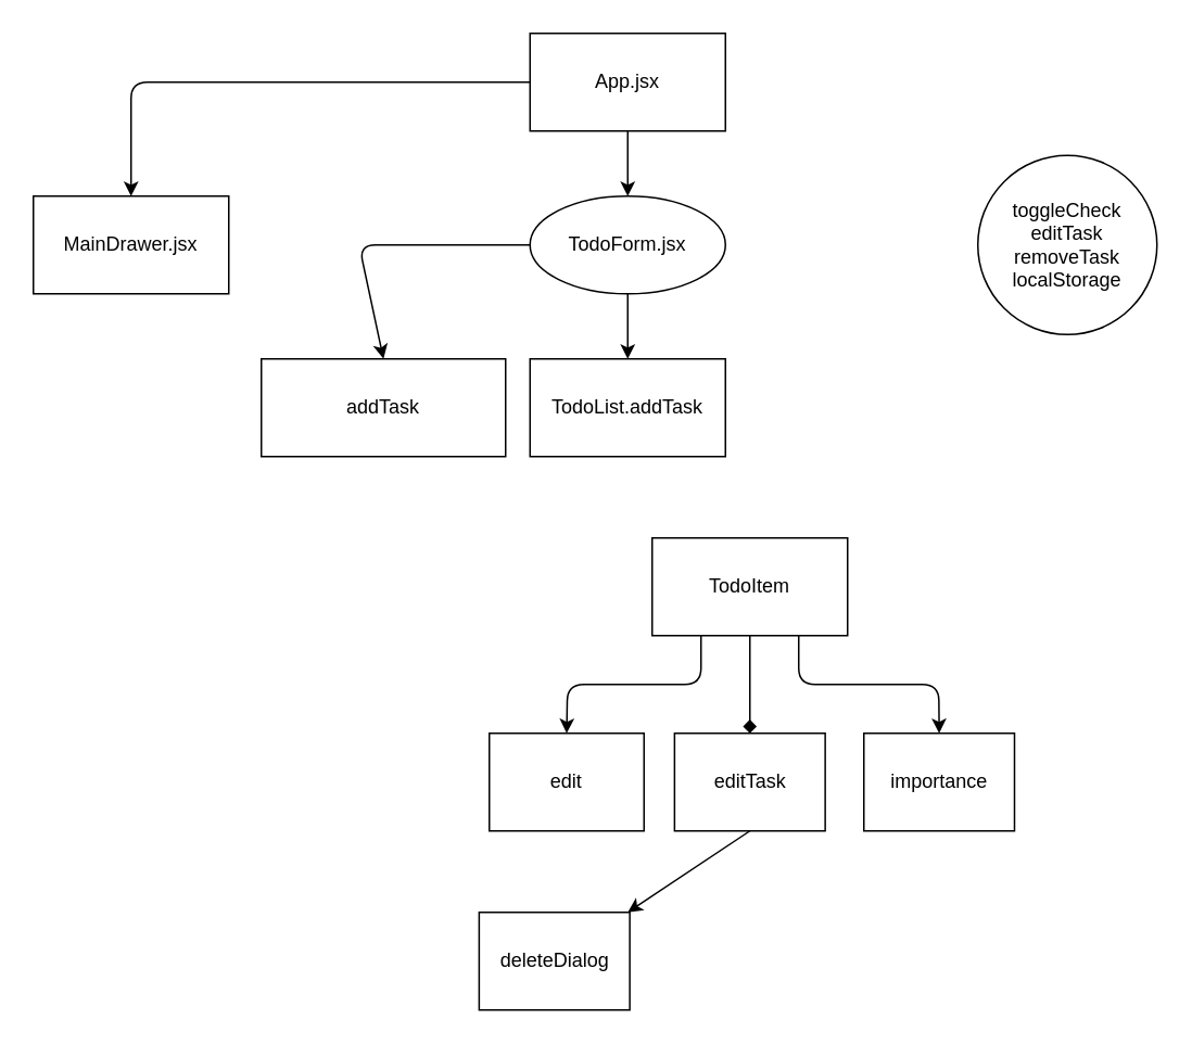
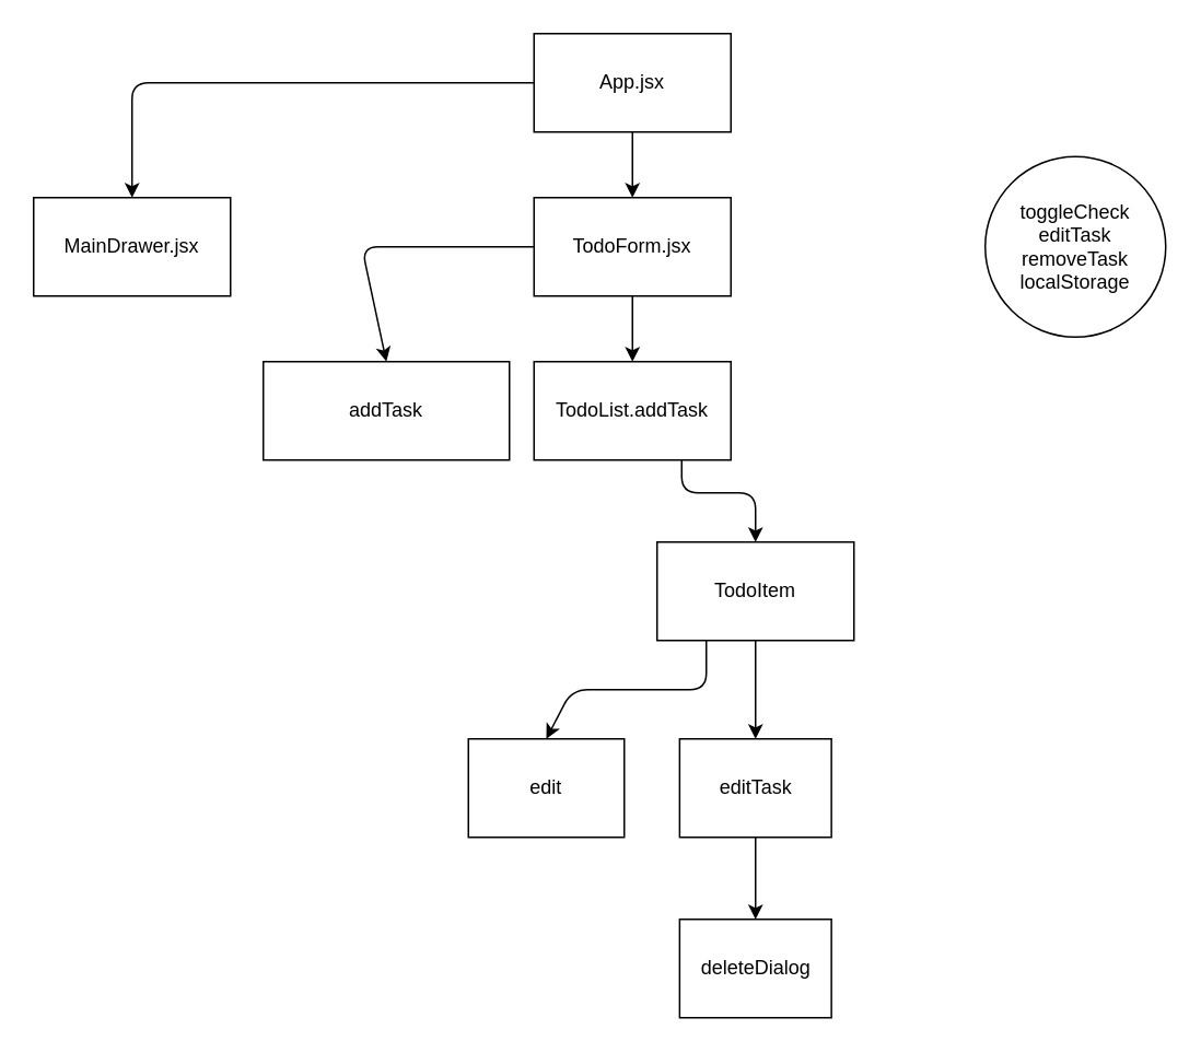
- <mxCell id="8" value="TodoForm.jsx" style="ellipse;whiteSpace=wrap;html=1;" vertex="1" parent="1"><mxGeometry x="325" y="120" width="120" height="60" as="geometry" /></mxCell>
+ <mxCell id="8" value="TodoForm.jsx" style="rounded=0;whiteSpace=wrap;html=1;" vertex="1" parent="1"><mxGeometry x="325" y="120" width="120" height="60" as="geometry" /></mxCell>
+ <mxCell id="9" style="edgeStyle=none;html=1;exitX=0.75;exitY=1;exitDx=0;exitDy=0;entryX=0.5;entryY=0;entryDx=0;entryDy=0;" edge="1" parent="1" source="10" target="14"><mxGeometry relative="1" as="geometry"><Array as="points"><mxPoint x="415" y="300" /><mxPoint x="460" y="300" /></Array></mxGeometry></mxCell>
- <mxCell id="13" style="edgeStyle=none;html=1;exitX=0.75;exitY=1;exitDx=0;exitDy=0;entryX=0.5;entryY=0;entryDx=0;entryDy=0;" edge="1" parent="1" source="14" target="21"><mxGeometry relative="1" as="geometry"><Array as="points"><mxPoint x="490" y="420" /><mxPoint x="576" y="420" /></Array></mxGeometry></mxCell>
- <mxCell id="12" style="edgeStyle=none;html=1;exitX=0.5;exitY=1;exitDx=0;exitDy=0;entryX=0.5;entryY=0;entryDx=0;entryDy=0;endArrow=diamond;" edge="1" parent="1" source="14" target="18"><mxGeometry relative="1" as="geometry" /></mxCell>
+ <mxCell id="12" style="edgeStyle=none;html=1;exitX=0.5;exitY=1;exitDx=0;exitDy=0;entryX=0.5;entryY=0;entryDx=0;entryDy=0;" edge="1" parent="1" source="14" target="18"><mxGeometry relative="1" as="geometry" /></mxCell>
- <mxCell id="19" value="edit" style="rounded=0;whiteSpace=wrap;html=1;" vertex="1" parent="1"><mxGeometry x="300" y="450" width="95" height="60" as="geometry" /></mxCell>
+ <mxCell id="19" value="edit" style="rounded=0;whiteSpace=wrap;html=1;" vertex="1" parent="1"><mxGeometry x="285" y="450" width="95" height="60" as="geometry" /></mxCell>
- <mxCell id="21" value="importance" style="rounded=0;whiteSpace=wrap;html=1;" vertex="1" parent="1"><mxGeometry x="530" y="450" width="92.5" height="60" as="geometry" /></mxCell>
- <mxCell id="22" value="deleteDialog" style="rounded=0;whiteSpace=wrap;html=1;" vertex="1" parent="1"><mxGeometry x="293.75" y="560" width="92.5" height="60" as="geometry" /></mxCell>
+ <mxCell id="22" value="deleteDialog" style="rounded=0;whiteSpace=wrap;html=1;" vertex="1" parent="1"><mxGeometry x="413.75" y="560" width="92.5" height="60" as="geometry" /></mxCell>
